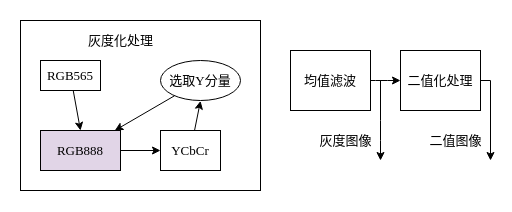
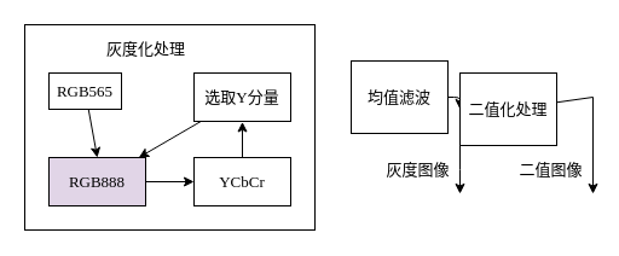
- <mxCell id="10" value="&lt;font style=&quot;font-size: 13px&quot;&gt;&lt;font face=&quot;宋体&quot; data-font-src=&quot;https://fonts.googleapis.com/css?family=%E5%AE%8B%E4%BD%93&quot; style=&quot;font-size: 13px&quot;&gt;选取&lt;/font&gt;&lt;span style=&quot;font-family: &amp;#34;times new roman&amp;#34;&quot;&gt;Y&lt;/span&gt;&lt;font face=&quot;宋体&quot; style=&quot;font-size: 13px&quot;&gt;分量&lt;/font&gt;&lt;/font&gt;" style="ellipse;whiteSpace=wrap;html=1;" vertex="1" parent="1"><mxGeometry x="160" y="60" width="80" height="40" as="geometry" /></mxCell>
+ <mxCell id="10" value="&lt;font style=&quot;font-size: 13px&quot;&gt;&lt;font face=&quot;宋体&quot; data-font-src=&quot;https://fonts.googleapis.com/css?family=%E5%AE%8B%E4%BD%93&quot; style=&quot;font-size: 13px&quot;&gt;选取&lt;/font&gt;&lt;span style=&quot;font-family: &amp;#34;times new roman&amp;#34;&quot;&gt;Y&lt;/span&gt;&lt;font face=&quot;宋体&quot; style=&quot;font-size: 13px&quot;&gt;分量&lt;/font&gt;&lt;/font&gt;" style="rounded=0;whiteSpace=wrap;html=1;" vertex="1" parent="1"><mxGeometry x="160" y="60" width="80" height="40" as="geometry" /></mxCell>
- <mxCell id="14" value="&lt;font face=&quot;宋体&quot;&gt;&lt;span style=&quot;font-size: 13px&quot;&gt;二值化处理&lt;/span&gt;&lt;/font&gt;" style="rounded=0;whiteSpace=wrap;html=1;" vertex="1" parent="1"><mxGeometry x="400" y="50" width="80" height="60" as="geometry" /></mxCell>
+ <mxCell id="14" value="&lt;font face=&quot;宋体&quot;&gt;&lt;span style=&quot;font-size: 13px&quot;&gt;二值化处理&lt;/span&gt;&lt;/font&gt;" style="rounded=0;whiteSpace=wrap;html=1;" vertex="1" parent="1"><mxGeometry x="380" y="60" width="80" height="60" as="geometry" /></mxCell>
- <mxCell id="8" value="&lt;span style=&quot;font-family: &amp;#34;times new roman&amp;#34;&quot;&gt;&lt;font style=&quot;font-size: 13px&quot;&gt;YCbCr&lt;/font&gt;&lt;/span&gt;" style="rounded=0;whiteSpace=wrap;html=1;" vertex="1" parent="1"><mxGeometry x="160" y="130" width="60" height="40" as="geometry" /></mxCell>
+ <mxCell id="8" value="&lt;span style=&quot;font-family: &amp;#34;times new roman&amp;#34;&quot;&gt;&lt;font style=&quot;font-size: 13px&quot;&gt;YCbCr&lt;/font&gt;&lt;/span&gt;" style="rounded=0;whiteSpace=wrap;html=1;" vertex="1" parent="1"><mxGeometry x="160" y="130" width="80" height="40" as="geometry" /></mxCell>
